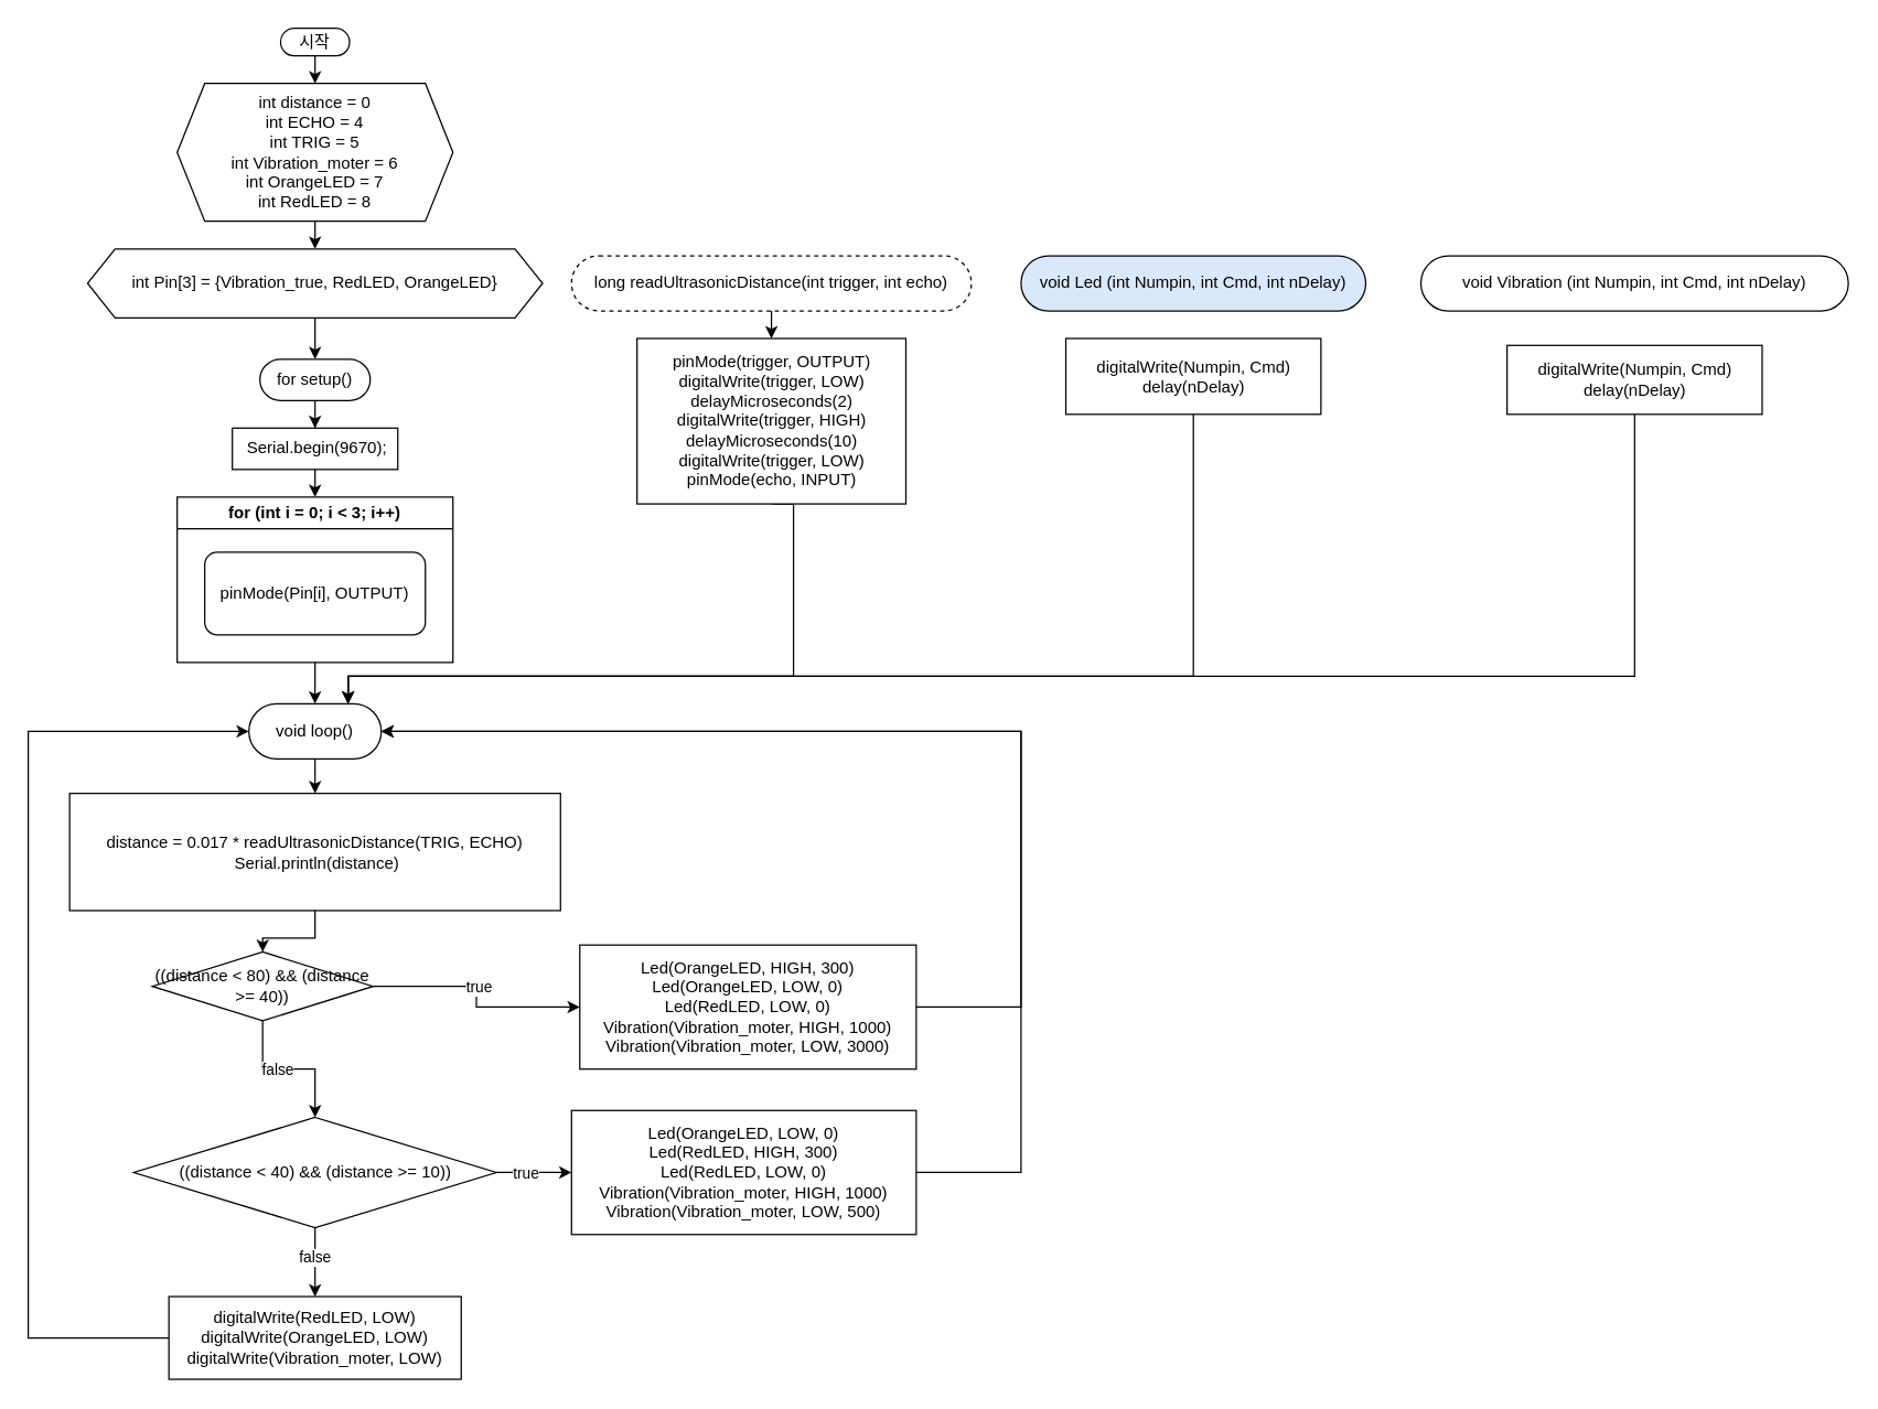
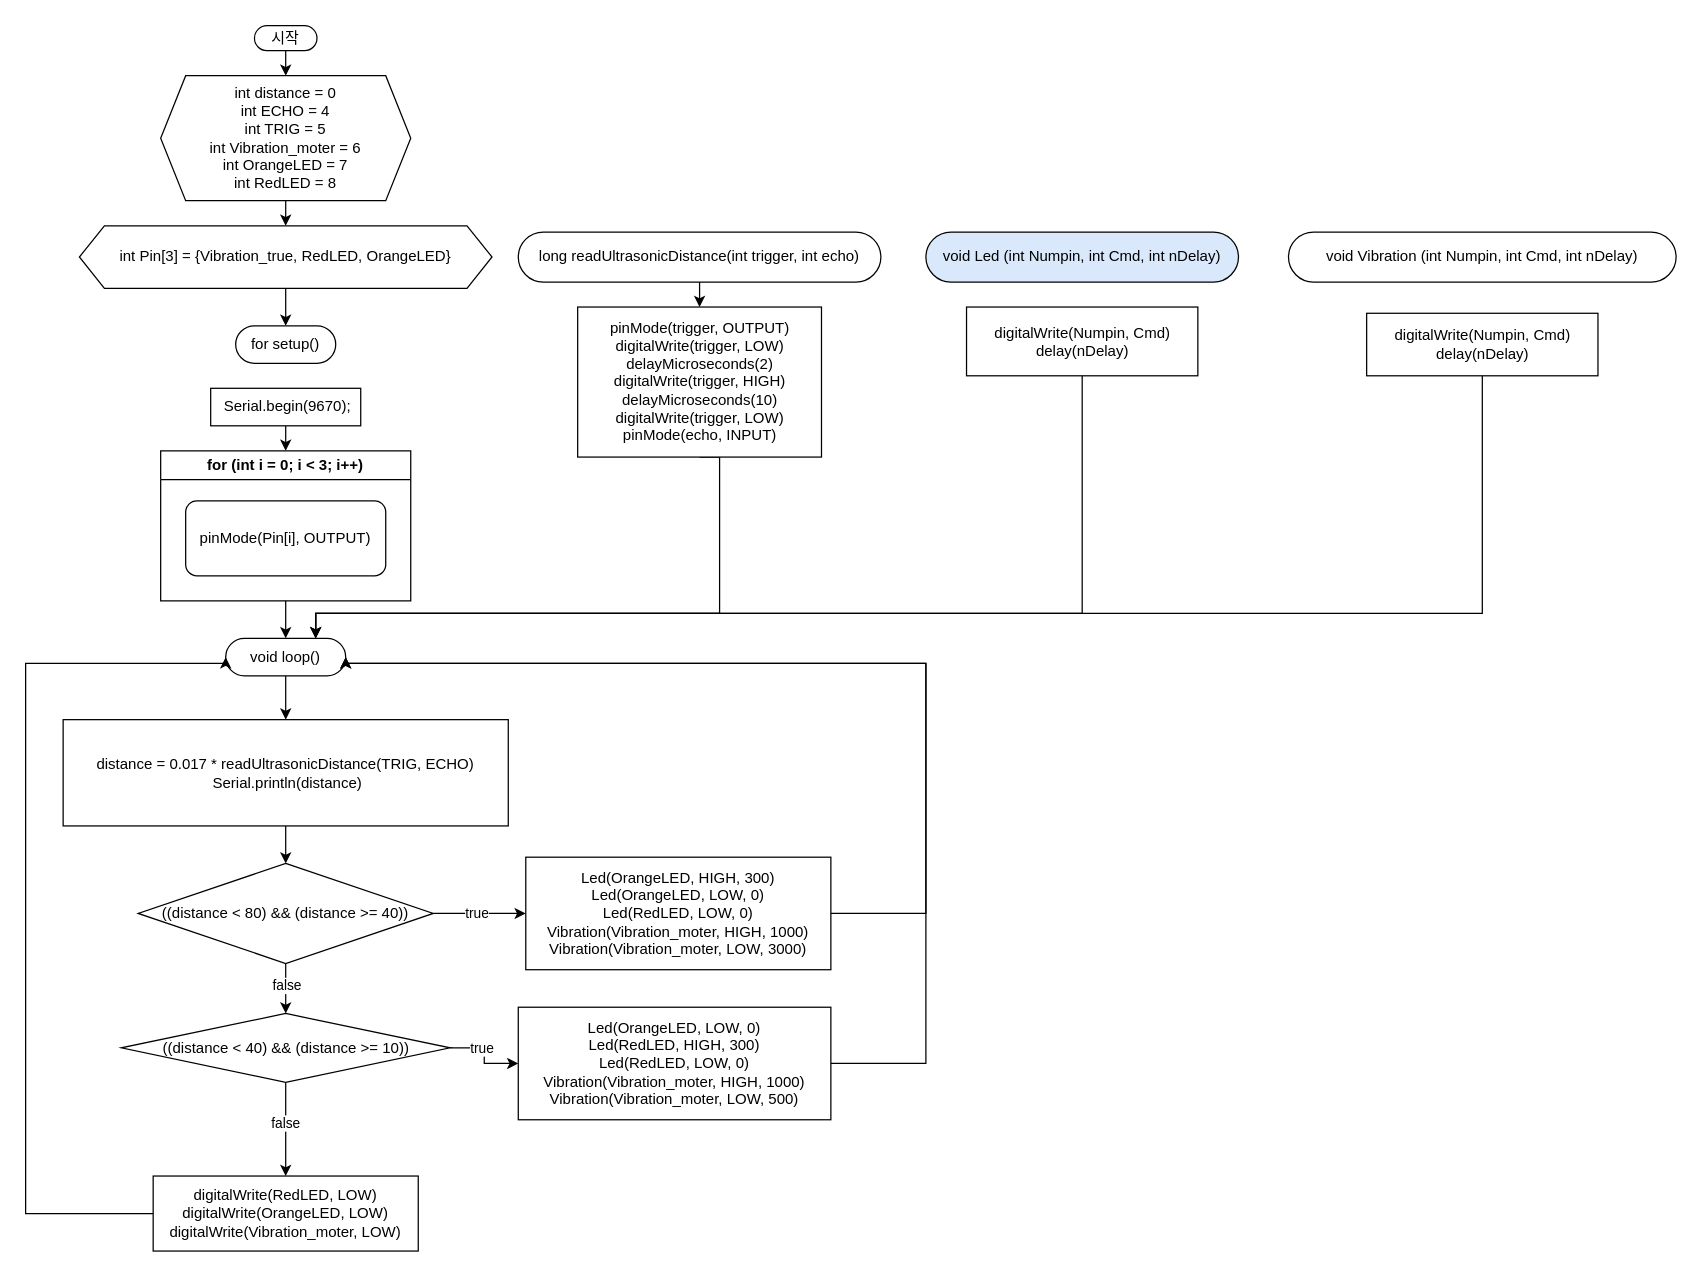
- <mxCell id="36" value="long readUltrasonicDistance(int trigger, int echo)" style="rounded=1;whiteSpace=wrap;html=1;arcSize=50;dashed=1;" vertex="1" parent="1"><mxGeometry x="414" y="185" width="290" height="40" as="geometry" /></mxCell>
+ <mxCell id="36" value="long readUltrasonicDistance(int trigger, int echo)" style="rounded=1;whiteSpace=wrap;html=1;arcSize=50;" vertex="1" parent="1"><mxGeometry x="414" y="185" width="290" height="40" as="geometry" /></mxCell>
- <mxCell id="8" style="edgeStyle=orthogonalEdgeStyle;rounded=0;orthogonalLoop=1;jettySize=auto;html=1;" edge="1" parent="1" source="9" target="11"><mxGeometry relative="1" as="geometry" /></mxCell>
- <mxCell id="16" value="void loop()" style="rounded=1;whiteSpace=wrap;html=1;arcSize=50;" vertex="1" parent="1"><mxGeometry x="180" y="510" width="96" height="40" as="geometry" /></mxCell>
+ <mxCell id="16" value="void loop()" style="rounded=1;whiteSpace=wrap;html=1;arcSize=50;" vertex="1" parent="1"><mxGeometry x="180" y="510" width="96" height="30" as="geometry" /></mxCell>
- <mxCell id="23" value="((distance &amp;lt; 80) &amp;amp;&amp;amp; (distance &amp;gt;= 40))" style="rhombus;whiteSpace=wrap;html=1;" vertex="1" parent="1"><mxGeometry x="110" y="690" width="160" height="50" as="geometry" /></mxCell>
+ <mxCell id="23" value="((distance &amp;lt; 80) &amp;amp;&amp;amp; (distance &amp;gt;= 40))" style="rhombus;whiteSpace=wrap;html=1;" vertex="1" parent="1"><mxGeometry x="110" y="690" width="236" height="80" as="geometry" /></mxCell>
- <mxCell id="30" value="((distance &amp;lt; 40) &amp;amp;&amp;amp; (distance &amp;gt;= 10))" style="rhombus;whiteSpace=wrap;html=1;" vertex="1" parent="1"><mxGeometry x="96.5" y="810" width="263" height="80" as="geometry" /></mxCell>
+ <mxCell id="30" value="((distance &amp;lt; 40) &amp;amp;&amp;amp; (distance &amp;gt;= 10))" style="rhombus;whiteSpace=wrap;html=1;" vertex="1" parent="1"><mxGeometry x="96.5" y="810" width="263" height="55" as="geometry" /></mxCell>
